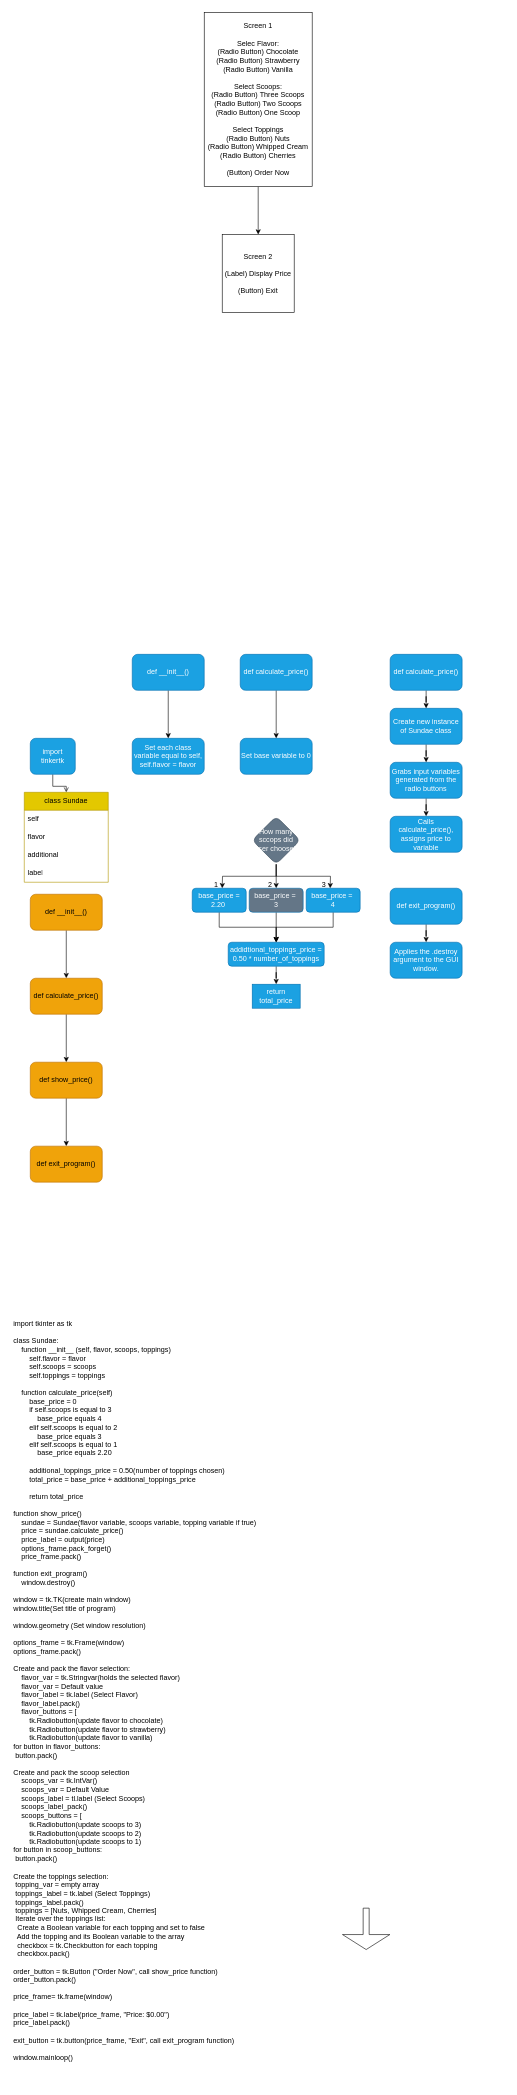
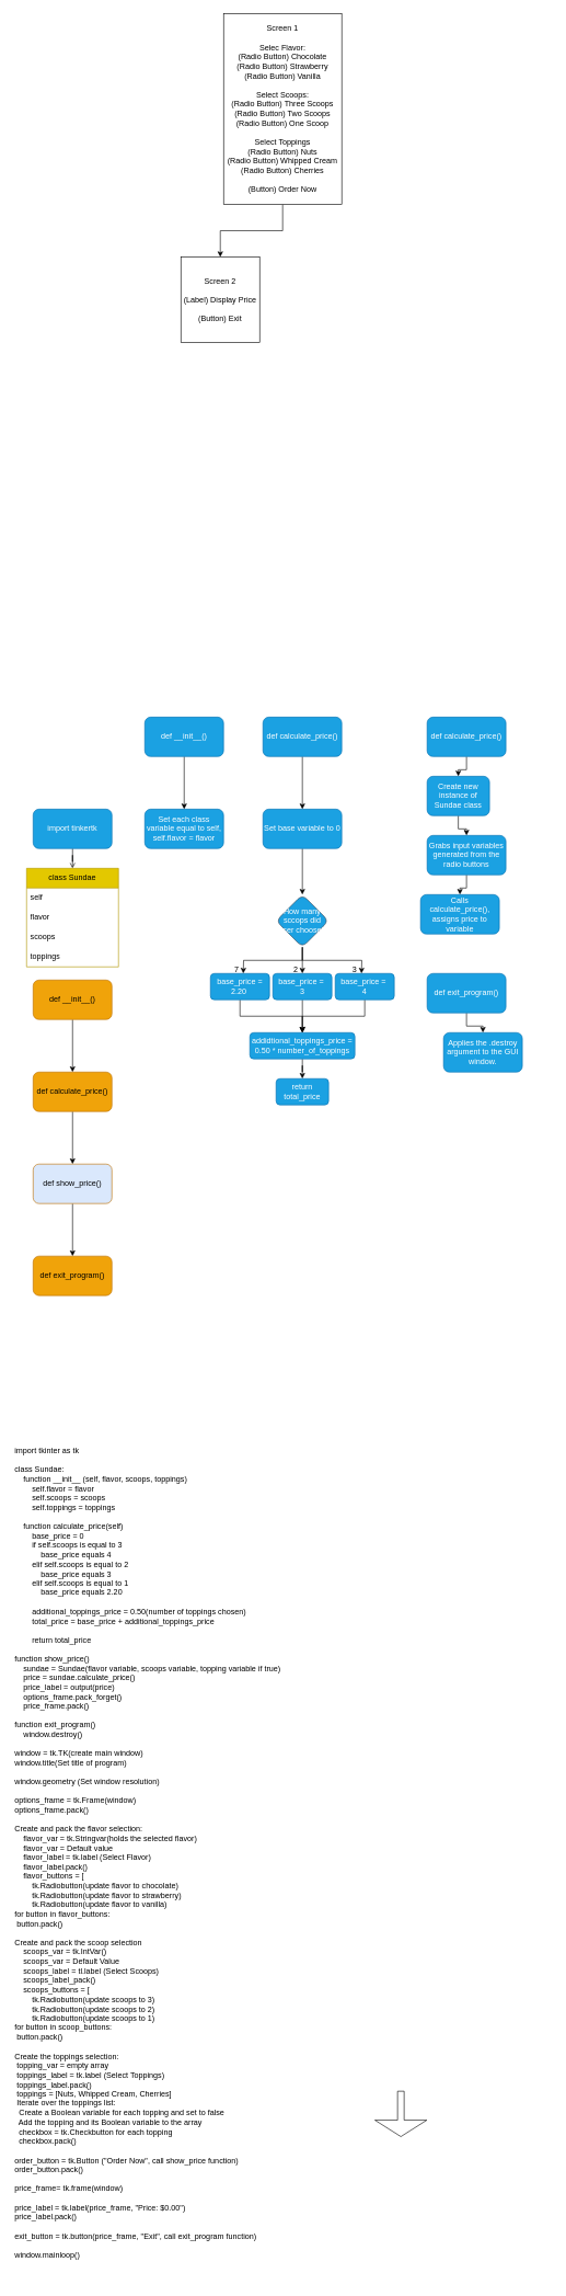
- <mxCell id="11" value="Screen 2&lt;br&gt;&lt;br&gt;(Label) Display Price&lt;br&gt;&lt;br&gt;(Button) Exit" style="rounded=0;whiteSpace=wrap;html=1;" vertex="1" parent="1"><mxGeometry x="370" y="390" width="120" height="130" as="geometry" /></mxCell>
+ <mxCell id="11" value="Screen 2&lt;br&gt;&lt;br&gt;(Label) Display Price&lt;br&gt;&lt;br&gt;(Button) Exit" style="rounded=0;whiteSpace=wrap;html=1;" vertex="1" parent="1"><mxGeometry x="275" y="390" width="120" height="130" as="geometry" /></mxCell>
- <mxCell id="45" value="Create new instance of Sundae class" style="whiteSpace=wrap;html=1;rounded=1;fillColor=#1ba1e2;fontColor=#ffffff;strokeColor=#006EAF;" vertex="1" parent="1"><mxGeometry x="650" y="1180" width="120" height="60" as="geometry" /></mxCell>
+ <mxCell id="45" value="Create new instance of Sundae class" style="whiteSpace=wrap;html=1;rounded=1;fillColor=#1ba1e2;fontColor=#ffffff;strokeColor=#006EAF;" vertex="1" parent="1"><mxGeometry x="650" y="1180" width="95" height="60" as="geometry" /></mxCell>
- <mxCell id="3" value="import tinkertk" style="whiteSpace=wrap;html=1;rounded=1;fillColor=#1ba1e2;fontColor=#ffffff;strokeColor=#006EAF;" vertex="1" parent="1"><mxGeometry x="50" y="1230" width="75" height="60" as="geometry" /></mxCell>
+ <mxCell id="3" value="import tinkertk" style="whiteSpace=wrap;html=1;rounded=1;fillColor=#1ba1e2;fontColor=#ffffff;strokeColor=#006EAF;" vertex="1" parent="1"><mxGeometry x="50" y="1230" width="120" height="60" as="geometry" /></mxCell>
+ <mxCell id="24" value="" style="edgeStyle=orthogonalEdgeStyle;rounded=0;orthogonalLoop=1;jettySize=auto;html=1;" edge="1" parent="1" source="25" target="29"><mxGeometry relative="1" as="geometry" /></mxCell>
- <mxCell id="48" value="Calls calculate_price(),&lt;br&gt;assigns price to variable" style="whiteSpace=wrap;html=1;rounded=1;fillColor=#1ba1e2;fontColor=#ffffff;strokeColor=#006EAF;" vertex="1" parent="1"><mxGeometry x="650" y="1360" width="120" height="60" as="geometry" /></mxCell>
+ <mxCell id="48" value="Calls calculate_price(),&lt;br&gt;assigns price to variable" style="whiteSpace=wrap;html=1;rounded=1;fillColor=#1ba1e2;fontColor=#ffffff;strokeColor=#006EAF;" vertex="1" parent="1"><mxGeometry x="640" y="1360" width="120" height="60" as="geometry" /></mxCell>
- <mxCell id="29" value="How many sccops did user choose?" style="rhombus;whiteSpace=wrap;html=1;rounded=1;fillColor=#647687;fontColor=#ffffff;strokeColor=#314354;" vertex="1" parent="1"><mxGeometry x="420" y="1360" width="80" height="80" as="geometry" /></mxCell>
+ <mxCell id="29" value="How many sccops did user choose?" style="rhombus;whiteSpace=wrap;html=1;rounded=1;fillColor=#1ba1e2;fontColor=#ffffff;strokeColor=#314354;" vertex="1" parent="1"><mxGeometry x="420" y="1360" width="80" height="80" as="geometry" /></mxCell>
- <mxCell id="7" value="additional" style="text;strokeColor=none;fillColor=none;align=left;verticalAlign=middle;spacingLeft=4;spacingRight=4;overflow=hidden;points=[[0,0.5],[1,0.5]];portConstraint=eastwest;rotatable=0;whiteSpace=wrap;html=1;" vertex="1" parent="4"><mxGeometry y="90" width="140" height="30" as="geometry" /></mxCell>
+ <mxCell id="7" value="scoops" style="text;strokeColor=none;fillColor=none;align=left;verticalAlign=middle;spacingLeft=4;spacingRight=4;overflow=hidden;points=[[0,0.5],[1,0.5]];portConstraint=eastwest;rotatable=0;whiteSpace=wrap;html=1;" vertex="1" parent="4"><mxGeometry y="90" width="140" height="30" as="geometry" /></mxCell>
- <mxCell id="8" value="label" style="text;strokeColor=none;fillColor=none;align=left;verticalAlign=middle;spacingLeft=4;spacingRight=4;overflow=hidden;points=[[0,0.5],[1,0.5]];portConstraint=eastwest;rotatable=0;whiteSpace=wrap;html=1;" vertex="1" parent="4"><mxGeometry y="120" width="140" height="30" as="geometry" /></mxCell>
+ <mxCell id="8" value="toppings" style="text;strokeColor=none;fillColor=none;align=left;verticalAlign=middle;spacingLeft=4;spacingRight=4;overflow=hidden;points=[[0,0.5],[1,0.5]];portConstraint=eastwest;rotatable=0;whiteSpace=wrap;html=1;" vertex="1" parent="4"><mxGeometry y="120" width="140" height="30" as="geometry" /></mxCell>
- <mxCell id="31" value="1" style="text;html=1;strokeColor=none;fillColor=none;align=center;verticalAlign=middle;whiteSpace=wrap;rounded=0;" vertex="1" parent="1"><mxGeometry x="330" y="1460" width="60" height="30" as="geometry" /></mxCell>
+ <mxCell id="31" value="7" style="text;html=1;strokeColor=none;fillColor=none;align=center;verticalAlign=middle;whiteSpace=wrap;rounded=0;" vertex="1" parent="1"><mxGeometry x="330" y="1460" width="60" height="30" as="geometry" /></mxCell>
- <mxCell id="36" value="base_price =&amp;nbsp;&lt;br&gt;3" style="rounded=1;whiteSpace=wrap;html=1;fillColor=#647687;fontColor=#ffffff;strokeColor=#006EAF;" vertex="1" parent="1"><mxGeometry x="415" y="1480" width="90" height="40" as="geometry" /></mxCell>
+ <mxCell id="36" value="base_price =&amp;nbsp;&lt;br&gt;3" style="rounded=1;whiteSpace=wrap;html=1;fillColor=#1ba1e2;fontColor=#ffffff;strokeColor=#006EAF;" vertex="1" parent="1"><mxGeometry x="415" y="1480" width="90" height="40" as="geometry" /></mxCell>
- <mxCell id="51" value="Applies the .destroy argument to the GUI window." style="whiteSpace=wrap;html=1;rounded=1;fillColor=#1ba1e2;fontColor=#ffffff;strokeColor=#006EAF;" vertex="1" parent="1"><mxGeometry x="650" y="1570" width="120" height="60" as="geometry" /></mxCell>
+ <mxCell id="51" value="Applies the .destroy argument to the GUI window." style="whiteSpace=wrap;html=1;rounded=1;fillColor=#1ba1e2;fontColor=#ffffff;strokeColor=#006EAF;" vertex="1" parent="1"><mxGeometry x="675" y="1570" width="120" height="60" as="geometry" /></mxCell>
- <mxCell id="41" value="return&lt;br&gt;total_price" style="whiteSpace=wrap;html=1;fillColor=#1ba1e2;fontColor=#ffffff;strokeColor=#006EAF;rounded=0;" vertex="1" parent="1"><mxGeometry x="420" y="1640" width="80" height="40" as="geometry" /></mxCell>
+ <mxCell id="41" value="return&lt;br&gt;total_price" style="whiteSpace=wrap;html=1;rounded=1;fillColor=#1ba1e2;fontColor=#ffffff;strokeColor=#006EAF;" vertex="1" parent="1"><mxGeometry x="420" y="1640" width="80" height="40" as="geometry" /></mxCell>
- <mxCell id="17" value="def show_price()" style="whiteSpace=wrap;html=1;rounded=1;fillColor=#f0a30a;fontColor=#000000;strokeColor=#BD7000;" vertex="1" parent="1"><mxGeometry x="50" y="1770" width="120" height="60" as="geometry" /></mxCell>
+ <mxCell id="17" value="def show_price()" style="whiteSpace=wrap;html=1;rounded=1;fillColor=#dae8fc;fontColor=#000000;strokeColor=#BD7000;" vertex="1" parent="1"><mxGeometry x="50" y="1770" width="120" height="60" as="geometry" /></mxCell>
